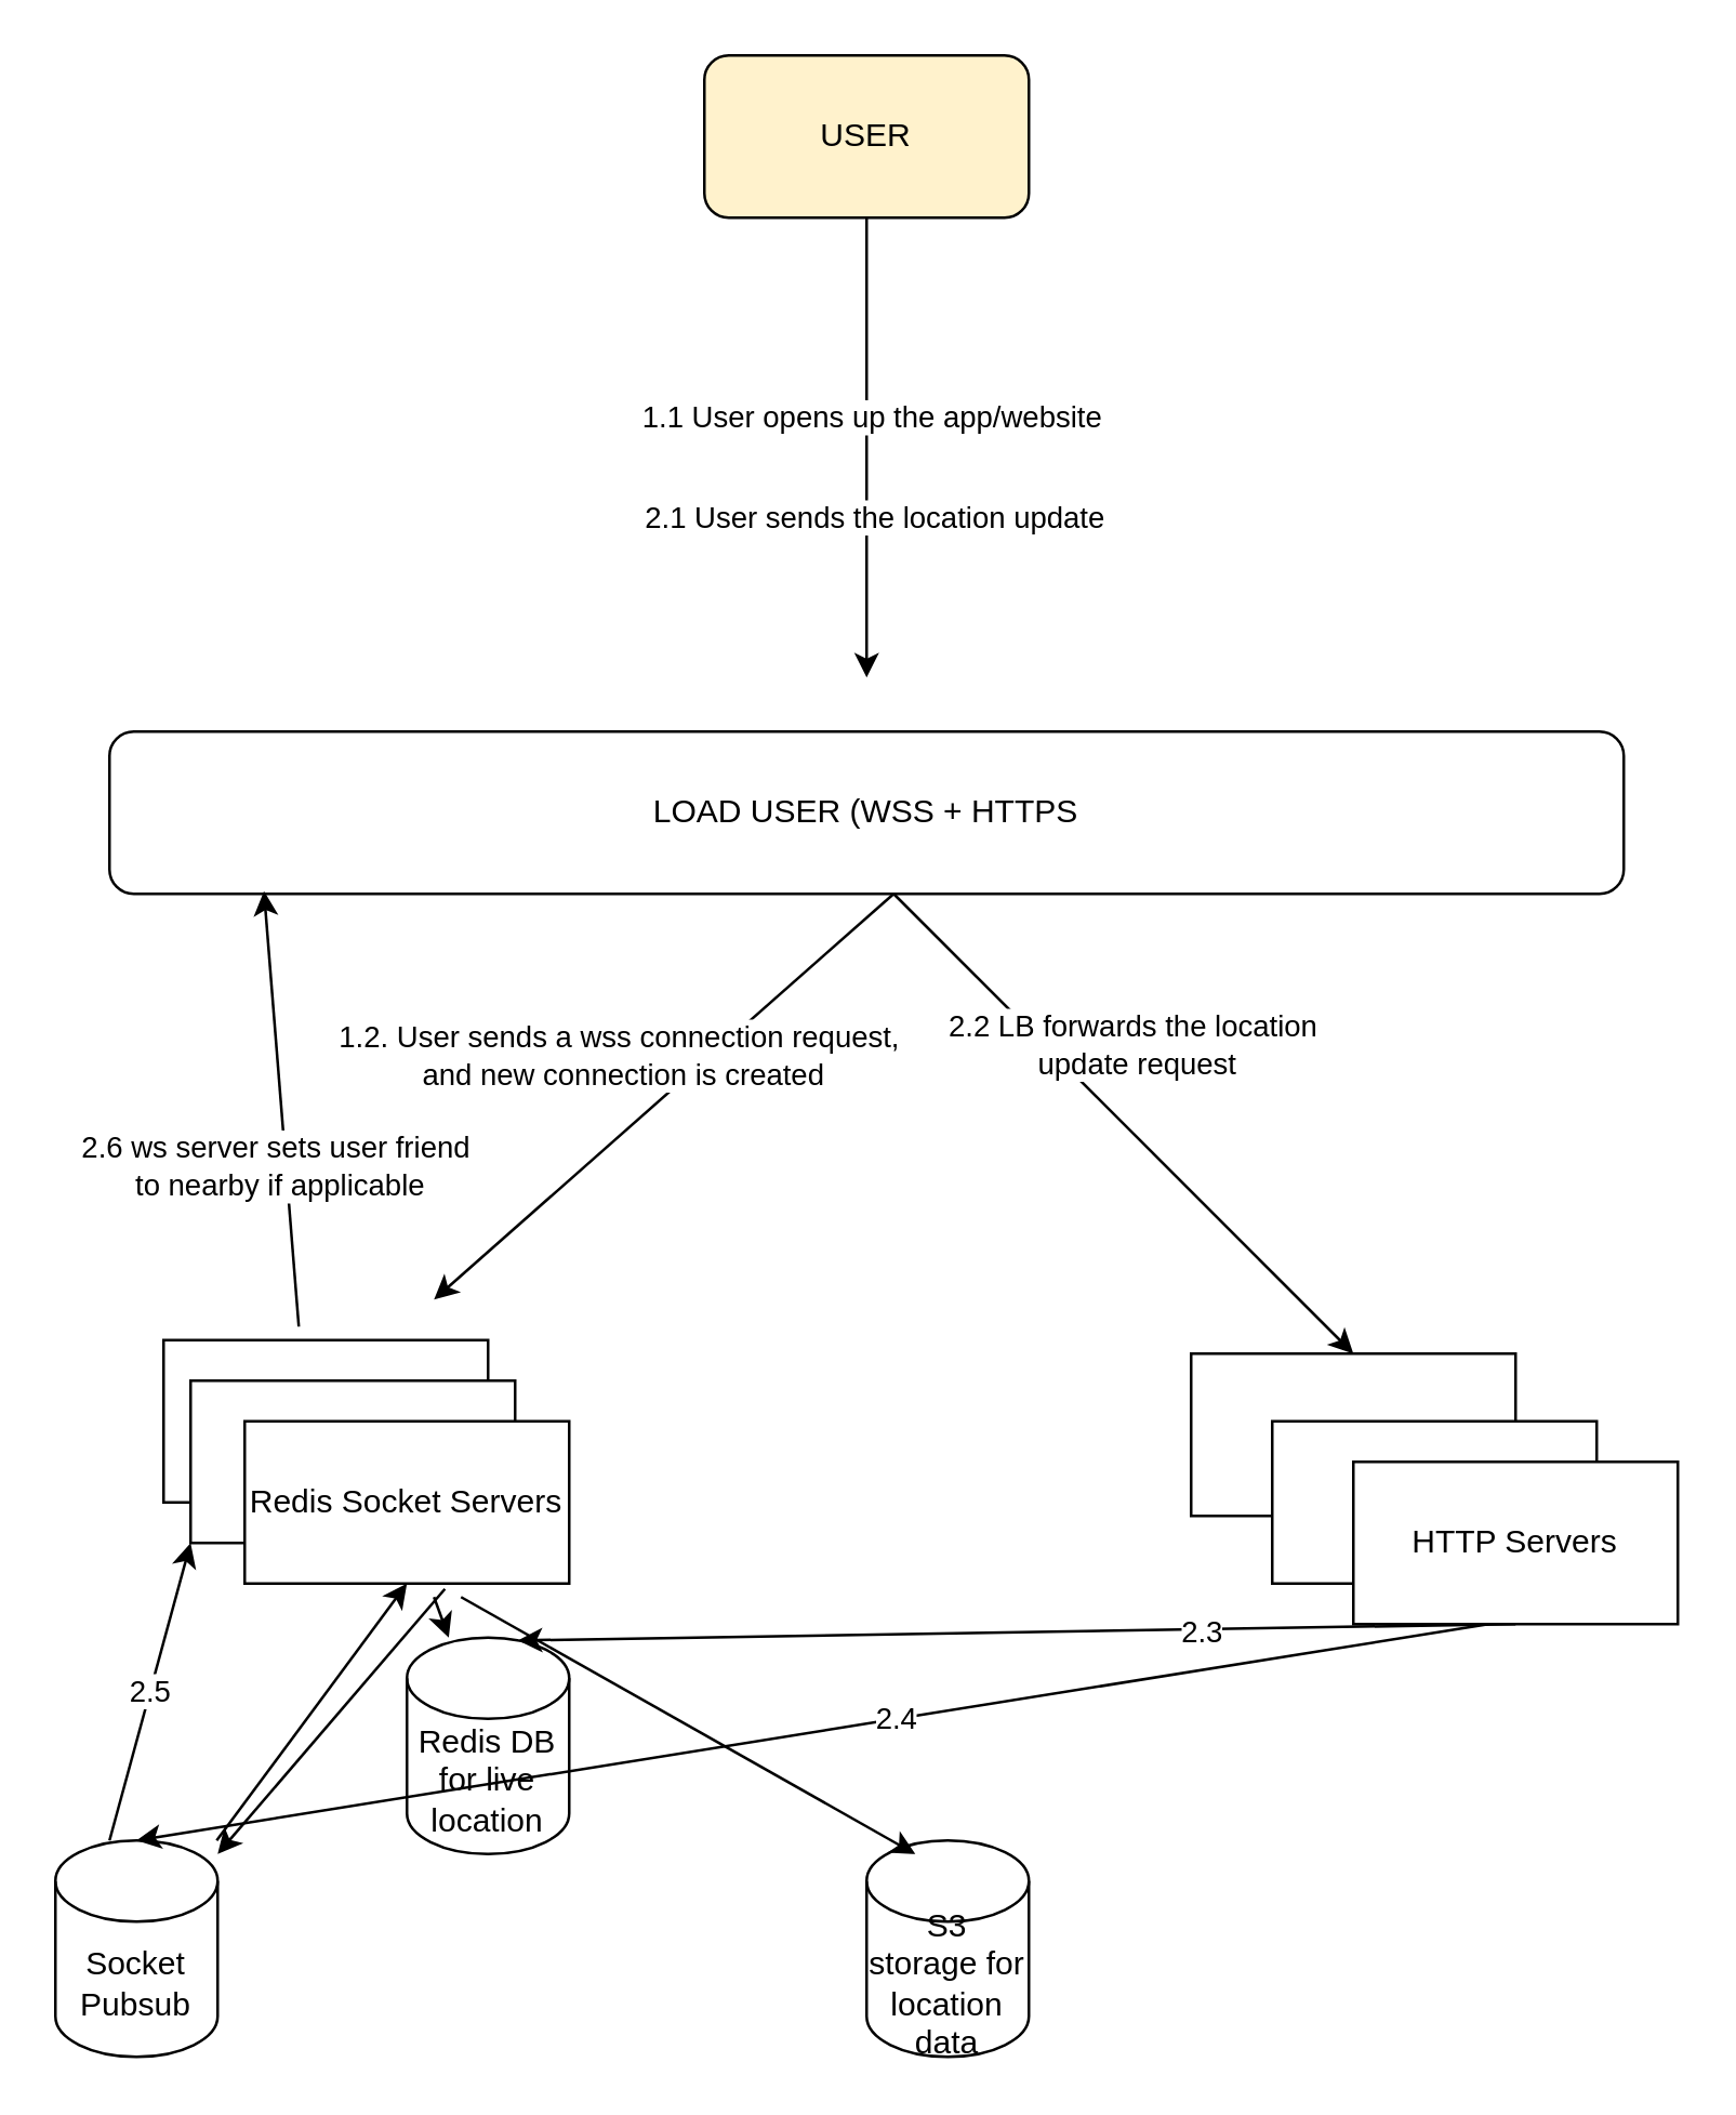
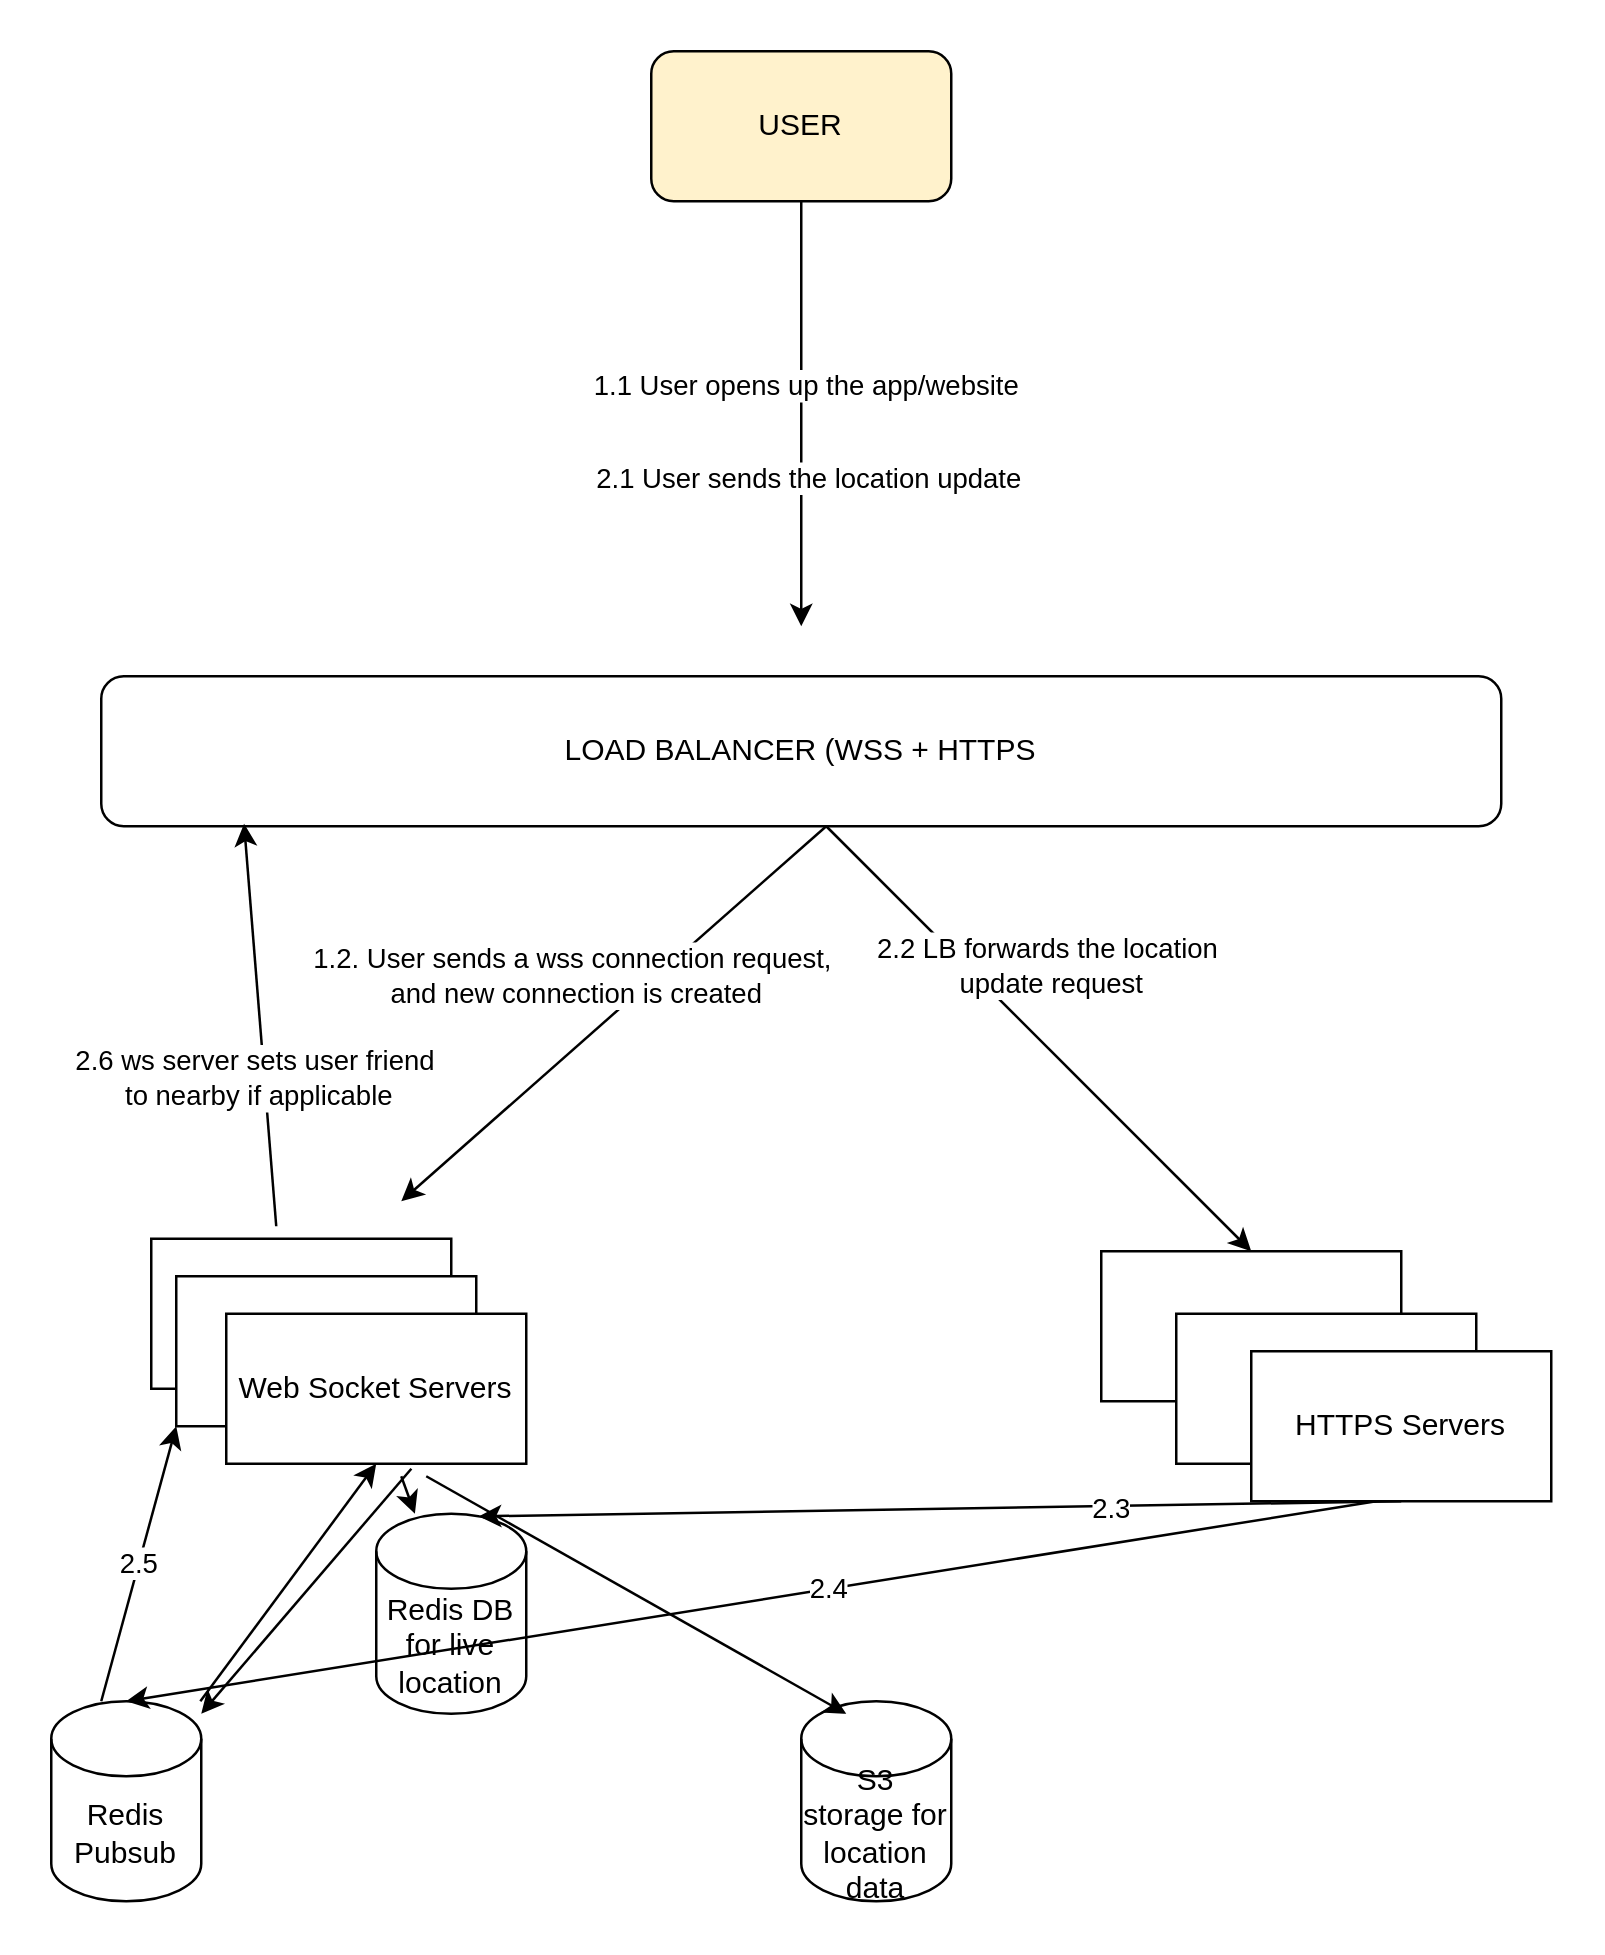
- <mxCell id="6" value="LOAD USER (WSS + HTTPS" style="rounded=1;whiteSpace=wrap;html=1;" vertex="1" parent="1"><mxGeometry x="40" y="270" width="560" height="60" as="geometry" /></mxCell>
+ <mxCell id="6" value="LOAD BALANCER (WSS + HTTPS" style="rounded=1;whiteSpace=wrap;html=1;" vertex="1" parent="1"><mxGeometry x="40" y="270" width="560" height="60" as="geometry" /></mxCell>
- <mxCell id="11" value="Redis Socket Servers" style="rounded=0;whiteSpace=wrap;html=1;" vertex="1" parent="1"><mxGeometry x="90" y="525" width="120" height="60" as="geometry" /></mxCell>
+ <mxCell id="11" value="Web Socket Servers" style="rounded=0;whiteSpace=wrap;html=1;" vertex="1" parent="1"><mxGeometry x="90" y="525" width="120" height="60" as="geometry" /></mxCell>
- <mxCell id="21" value="HTTP Servers" style="rounded=0;whiteSpace=wrap;html=1;" vertex="1" parent="1"><mxGeometry x="500" y="540" width="120" height="60" as="geometry" /></mxCell>
+ <mxCell id="21" value="HTTPS Servers" style="rounded=0;whiteSpace=wrap;html=1;" vertex="1" parent="1"><mxGeometry x="500" y="540" width="120" height="60" as="geometry" /></mxCell>
- <mxCell id="12" value="Socket Pubsub" style="shape=cylinder3;whiteSpace=wrap;html=1;boundedLbl=1;backgroundOutline=1;size=15;" vertex="1" parent="1"><mxGeometry x="20" y="680" width="60" height="80" as="geometry" /></mxCell>
+ <mxCell id="12" value="Redis Pubsub" style="shape=cylinder3;whiteSpace=wrap;html=1;boundedLbl=1;backgroundOutline=1;size=15;" vertex="1" parent="1"><mxGeometry x="20" y="680" width="60" height="80" as="geometry" /></mxCell>
